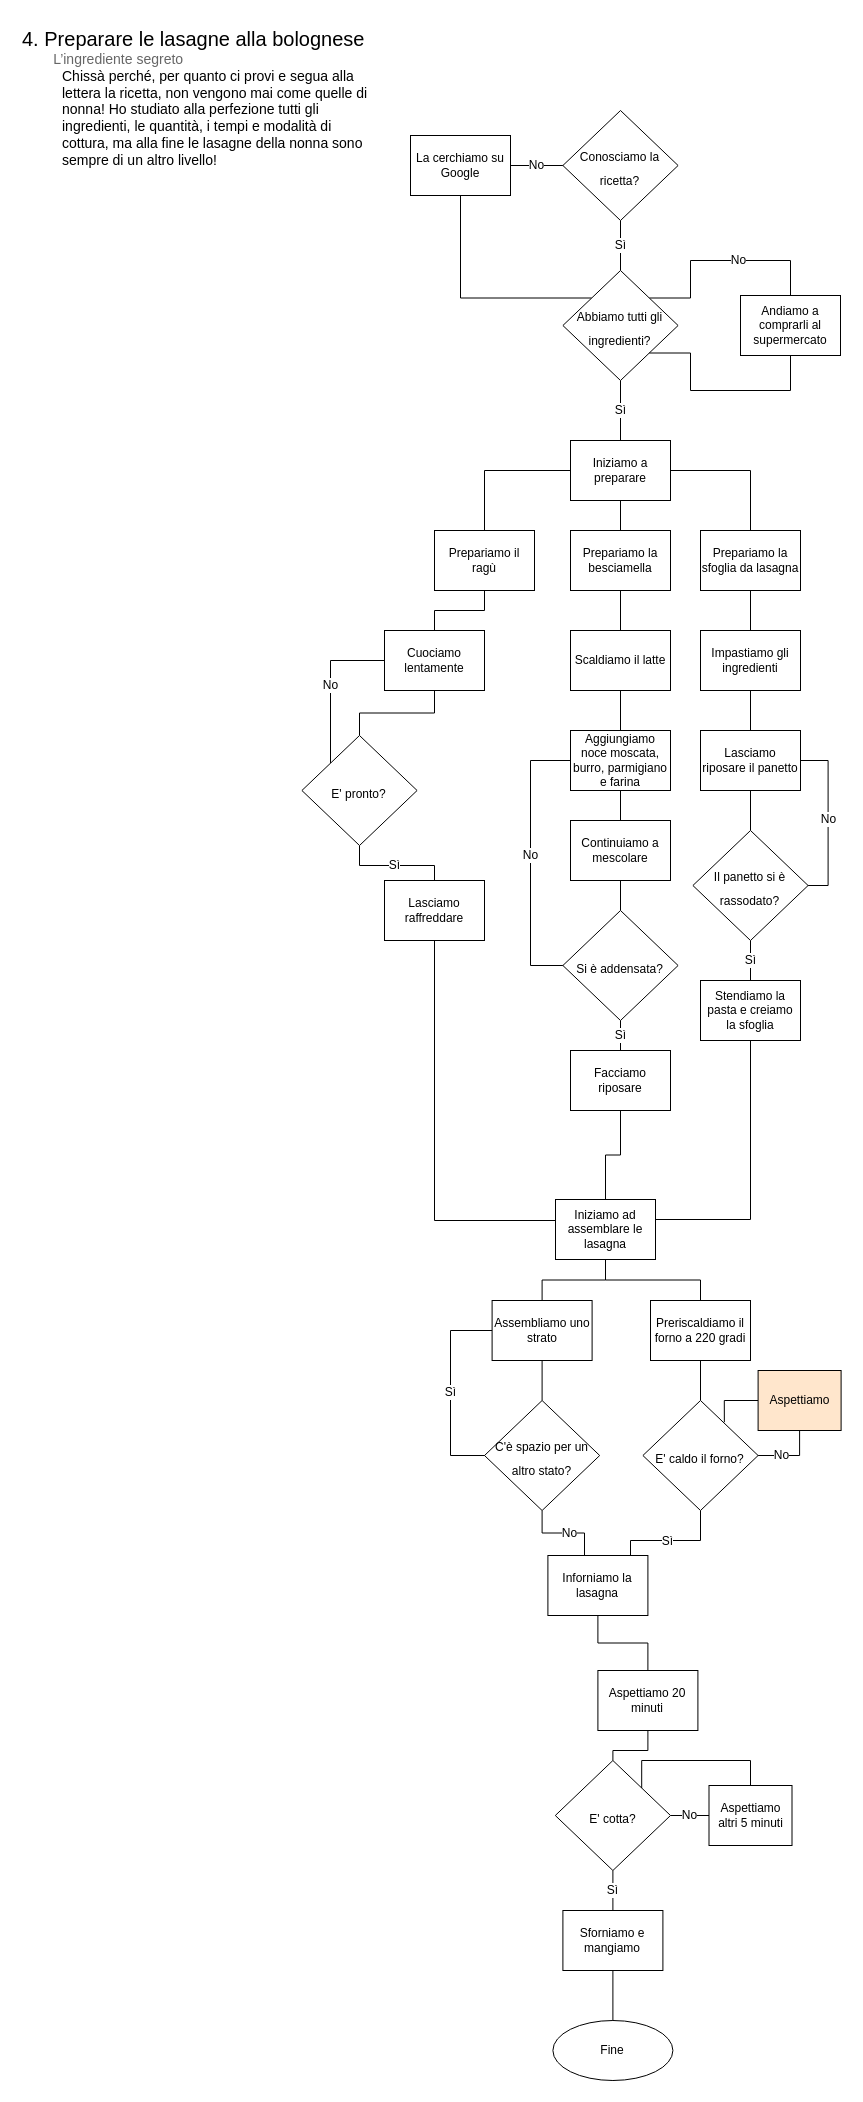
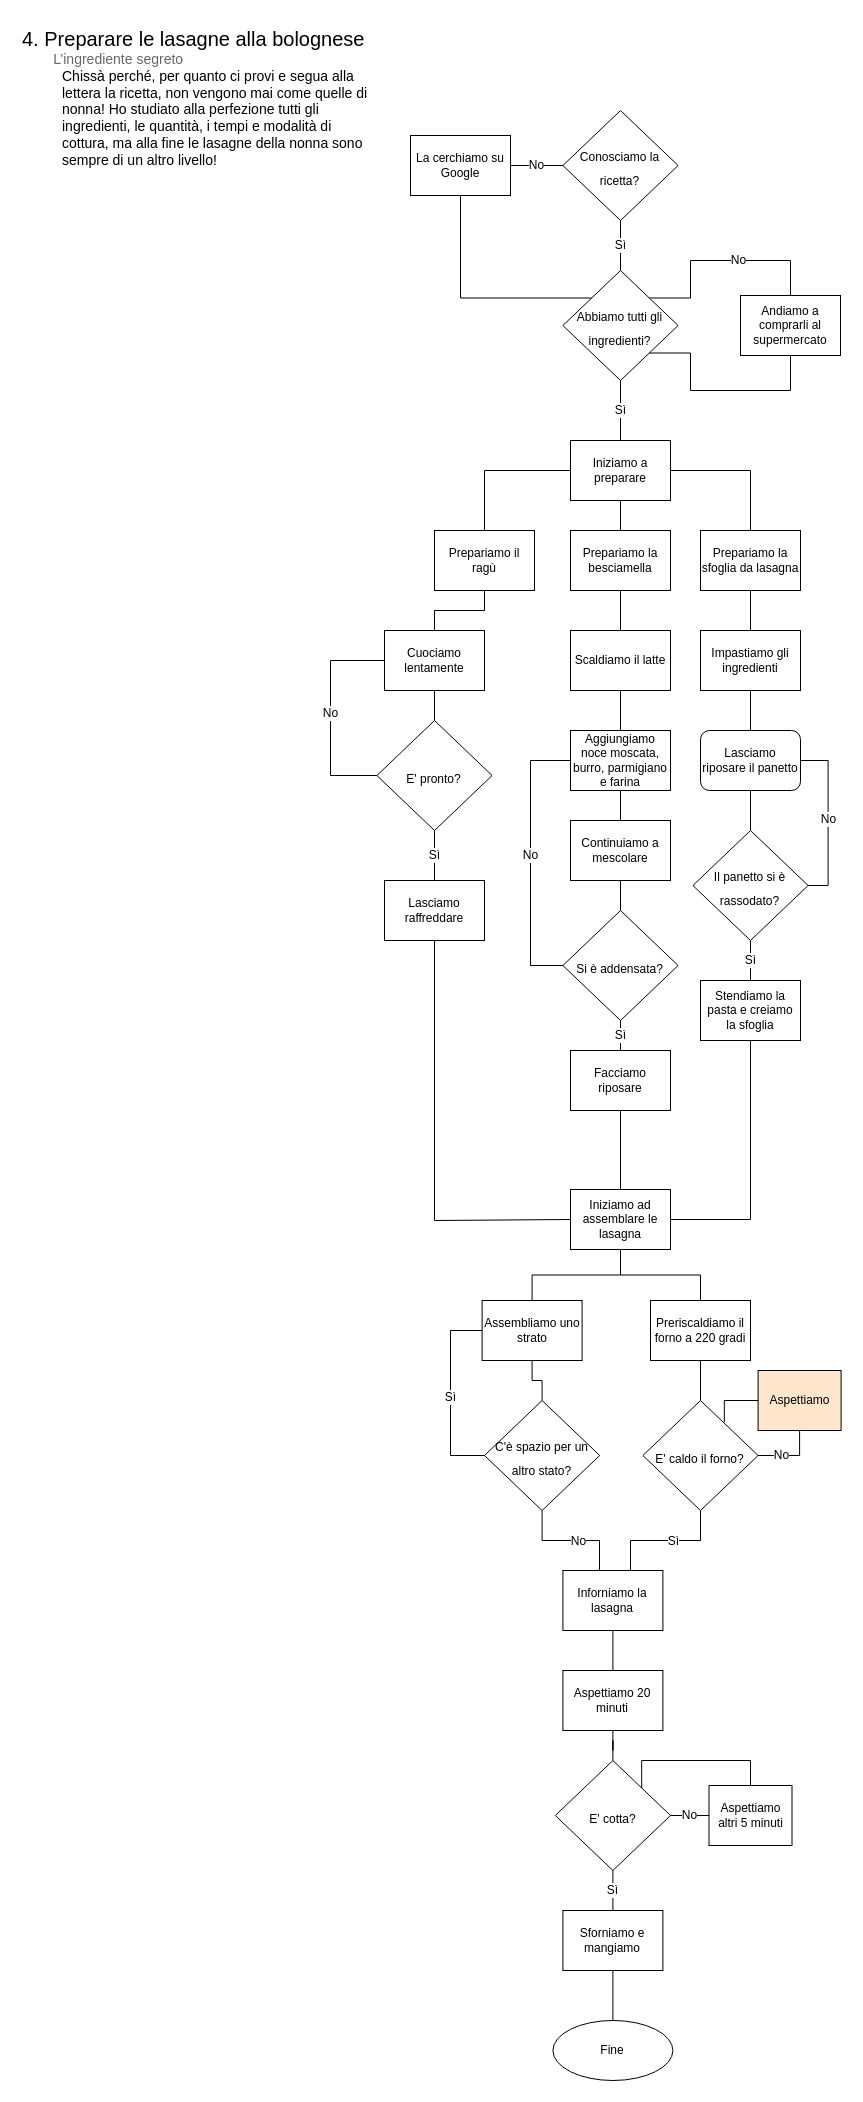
- <mxCell id="45" value="Lasciamo riposare il panetto" style="rounded=0;whiteSpace=wrap;html=1;fontFamily=Helvetica;fontSize=12;fontColor=default;strokeWidth=1;" vertex="1" parent="1"><mxGeometry x="700" y="730" width="100" height="60" as="geometry" /></mxCell>
+ <mxCell id="45" value="Lasciamo riposare il panetto" style="whiteSpace=wrap;html=1;fontFamily=Helvetica;fontSize=12;fontColor=default;strokeWidth=1;rounded=1;" vertex="1" parent="1"><mxGeometry x="700" y="730" width="100" height="60" as="geometry" /></mxCell>
- <mxCell id="27" value="&lt;font style=&quot;line-height: 1 ; font-size: 12px&quot;&gt;E' pronto?&lt;br&gt;&lt;/font&gt;" style="rhombus;whiteSpace=wrap;html=1;fontSize=20;strokeWidth=1;" vertex="1" parent="1"><mxGeometry x="301.4" y="735" width="115.2" height="110" as="geometry" /></mxCell>
+ <mxCell id="27" value="&lt;font style=&quot;line-height: 1 ; font-size: 12px&quot;&gt;E' pronto?&lt;br&gt;&lt;/font&gt;" style="rhombus;whiteSpace=wrap;html=1;fontSize=20;strokeWidth=1;" vertex="1" parent="1"><mxGeometry x="376.4" y="720" width="115.2" height="110" as="geometry" /></mxCell>
- <mxCell id="53" value="Iniziamo ad assemblare le lasagna" style="rounded=0;whiteSpace=wrap;html=1;fontFamily=Helvetica;fontSize=12;fontColor=default;strokeWidth=1;" vertex="1" parent="1"><mxGeometry x="555" y="1199" width="100" height="60" as="geometry" /></mxCell>
+ <mxCell id="53" value="Iniziamo ad assemblare le lasagna" style="rounded=0;whiteSpace=wrap;html=1;fontFamily=Helvetica;fontSize=12;fontColor=default;strokeWidth=1;" vertex="1" parent="1"><mxGeometry x="570" y="1189" width="100" height="60" as="geometry" /></mxCell>
- <mxCell id="55" value="Assembliamo uno strato" style="rounded=0;whiteSpace=wrap;html=1;fontFamily=Helvetica;fontSize=12;fontColor=default;strokeWidth=1;" vertex="1" parent="1"><mxGeometry x="491.6" y="1300" width="100" height="60" as="geometry" /></mxCell>
+ <mxCell id="55" value="Assembliamo uno strato" style="rounded=0;whiteSpace=wrap;html=1;fontFamily=Helvetica;fontSize=12;fontColor=default;strokeWidth=1;" vertex="1" parent="1"><mxGeometry x="481.6" y="1300" width="100" height="60" as="geometry" /></mxCell>
- <mxCell id="67" value="Inforniamo la lasagna" style="rounded=0;whiteSpace=wrap;html=1;fontFamily=Helvetica;fontSize=12;fontColor=default;strokeWidth=1;" vertex="1" parent="1"><mxGeometry x="547.4" y="1555" width="100" height="60" as="geometry" /></mxCell>
+ <mxCell id="67" value="Inforniamo la lasagna" style="rounded=0;whiteSpace=wrap;html=1;fontFamily=Helvetica;fontSize=12;fontColor=default;strokeWidth=1;" vertex="1" parent="1"><mxGeometry x="562.4" y="1570" width="100" height="60" as="geometry" /></mxCell>
- <mxCell id="71" value="Aspettiamo 20 minuti" style="rounded=0;whiteSpace=wrap;html=1;fontFamily=Helvetica;fontSize=12;fontColor=default;strokeWidth=1;" vertex="1" parent="1"><mxGeometry x="597.4" y="1670" width="100" height="60" as="geometry" /></mxCell>
+ <mxCell id="71" value="Aspettiamo 20 minuti" style="rounded=0;whiteSpace=wrap;html=1;fontFamily=Helvetica;fontSize=12;fontColor=default;strokeWidth=1;" vertex="1" parent="1"><mxGeometry x="562.4" y="1670" width="100" height="60" as="geometry" /></mxCell>
